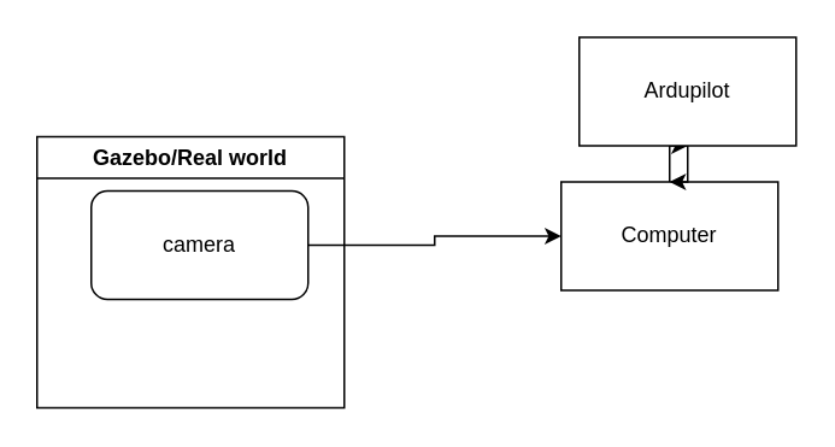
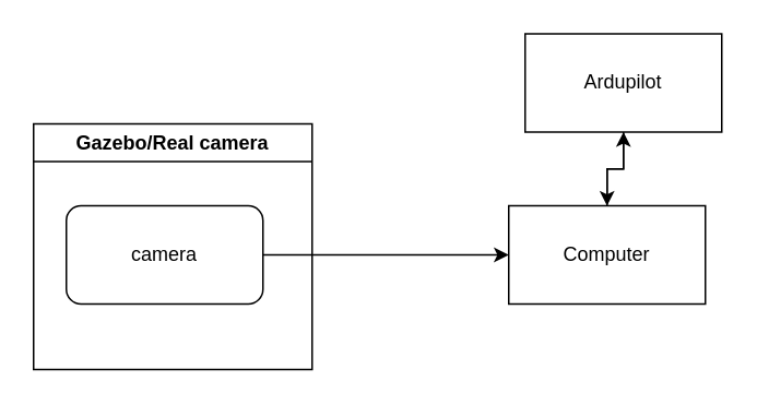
- <mxCell id="6" value="Gazebo/Real world" style="swimlane;whiteSpace=wrap;html=1;" parent="1" vertex="1"><mxGeometry x="20" y="75" width="170" height="150" as="geometry" /></mxCell>
+ <mxCell id="6" value="Gazebo/Real camera" style="swimlane;whiteSpace=wrap;html=1;" parent="1" vertex="1"><mxGeometry x="20" y="75" width="170" height="150" as="geometry" /></mxCell>
- <mxCell id="3" value="Computer" style="rounded=0;whiteSpace=wrap;html=1;" parent="1" vertex="1"><mxGeometry x="310" y="100" width="120" height="60" as="geometry" /></mxCell>
+ <mxCell id="3" value="Computer" style="rounded=0;whiteSpace=wrap;html=1;" parent="1" vertex="1"><mxGeometry x="310" y="125" width="120" height="60" as="geometry" /></mxCell>
- <mxCell id="7" value="camera" style="rounded=1;whiteSpace=wrap;html=1;" parent="6" vertex="1"><mxGeometry x="30" y="30" width="120" height="60" as="geometry" /></mxCell>
+ <mxCell id="7" value="camera" style="rounded=1;whiteSpace=wrap;html=1;" parent="6" vertex="1"><mxGeometry x="20" y="50" width="120" height="60" as="geometry" /></mxCell>
